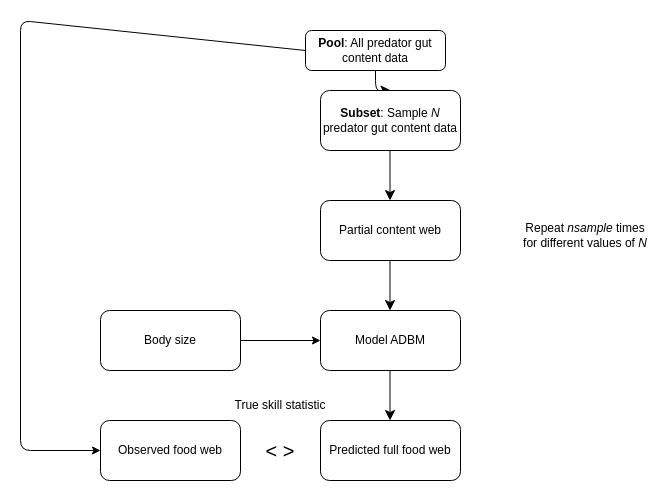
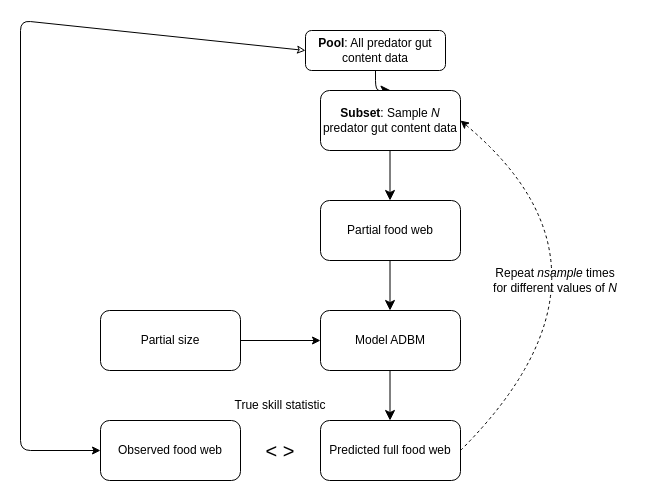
- <mxCell id="15" value="" style="endArrow=none;html=1;exitX=0;exitY=0.5;exitDx=0;exitDy=0;entryX=0;entryY=0.5;entryDx=0;entryDy=0;startArrow=classic;startFill=1;endFill=0;" edge="1" parent="1" source="13" target="3"><mxGeometry width="50" height="50" relative="1" as="geometry"><mxPoint x="20" y="460" as="sourcePoint" /><mxPoint x="180" y="270" as="targetPoint" /><Array as="points"><mxPoint x="20" y="450" /><mxPoint x="20" y="20" /></Array></mxGeometry></mxCell>
+ <mxCell id="15" value="" style="endArrow=classic;html=1;exitX=0;exitY=0.5;exitDx=0;exitDy=0;entryX=0;entryY=0.5;entryDx=0;entryDy=0;startArrow=classic;startFill=1;endFill=0;" edge="1" parent="1" source="13" target="3"><mxGeometry width="50" height="50" relative="1" as="geometry"><mxPoint x="20" y="460" as="sourcePoint" /><mxPoint x="180" y="270" as="targetPoint" /><Array as="points"><mxPoint x="20" y="450" /><mxPoint x="20" y="20" /></Array></mxGeometry></mxCell>
- <mxCell id="6" value="Partial content web" style="whiteSpace=wrap;html=1;fontSize=12;glass=0;strokeWidth=1;shadow=0;rounded=1;" vertex="1" parent="1"><mxGeometry x="320" y="200" width="140" height="60" as="geometry" /></mxCell>
+ <mxCell id="6" value="Partial food web" style="whiteSpace=wrap;html=1;fontSize=12;glass=0;strokeWidth=1;shadow=0;rounded=1;" vertex="1" parent="1"><mxGeometry x="320" y="200" width="140" height="60" as="geometry" /></mxCell>
- <mxCell id="18" value="Repeat &lt;i&gt;nsample&lt;/i&gt; times for different values of &lt;i&gt;N&lt;/i&gt;" style="text;html=1;strokeColor=none;fillColor=none;align=center;verticalAlign=middle;whiteSpace=wrap;rounded=1;" vertex="1" parent="1"><mxGeometry x="520" y="215" width="130" height="40" as="geometry" /></mxCell>
+ <mxCell id="18" value="Repeat &lt;i&gt;nsample&lt;/i&gt; times for different values of &lt;i&gt;N&lt;/i&gt;" style="text;html=1;strokeColor=none;fillColor=none;align=center;verticalAlign=middle;whiteSpace=wrap;rounded=1;" vertex="1" parent="1"><mxGeometry x="490" y="260" width="130" height="40" as="geometry" /></mxCell>
+ <mxCell id="17" value="" style="curved=1;endArrow=classic;html=1;entryX=1;entryY=0.5;entryDx=0;entryDy=0;exitX=1;exitY=0.5;exitDx=0;exitDy=0;dashed=1;" edge="1" parent="1" source="11" target="4"><mxGeometry width="50" height="50" relative="1" as="geometry"><mxPoint x="650" y="300" as="sourcePoint" /><mxPoint x="700" y="250" as="targetPoint" /><Array as="points"><mxPoint x="640" y="270" /></Array></mxGeometry></mxCell>
- <mxCell id="9" value="Body size" style="whiteSpace=wrap;html=1;fontSize=12;glass=0;strokeWidth=1;shadow=0;rounded=1;" vertex="1" parent="1"><mxGeometry x="100" y="310" width="140" height="60" as="geometry" /></mxCell>
+ <mxCell id="9" value="Partial size" style="whiteSpace=wrap;html=1;fontSize=12;glass=0;strokeWidth=1;shadow=0;rounded=1;" vertex="1" parent="1"><mxGeometry x="100" y="310" width="140" height="60" as="geometry" /></mxCell>
